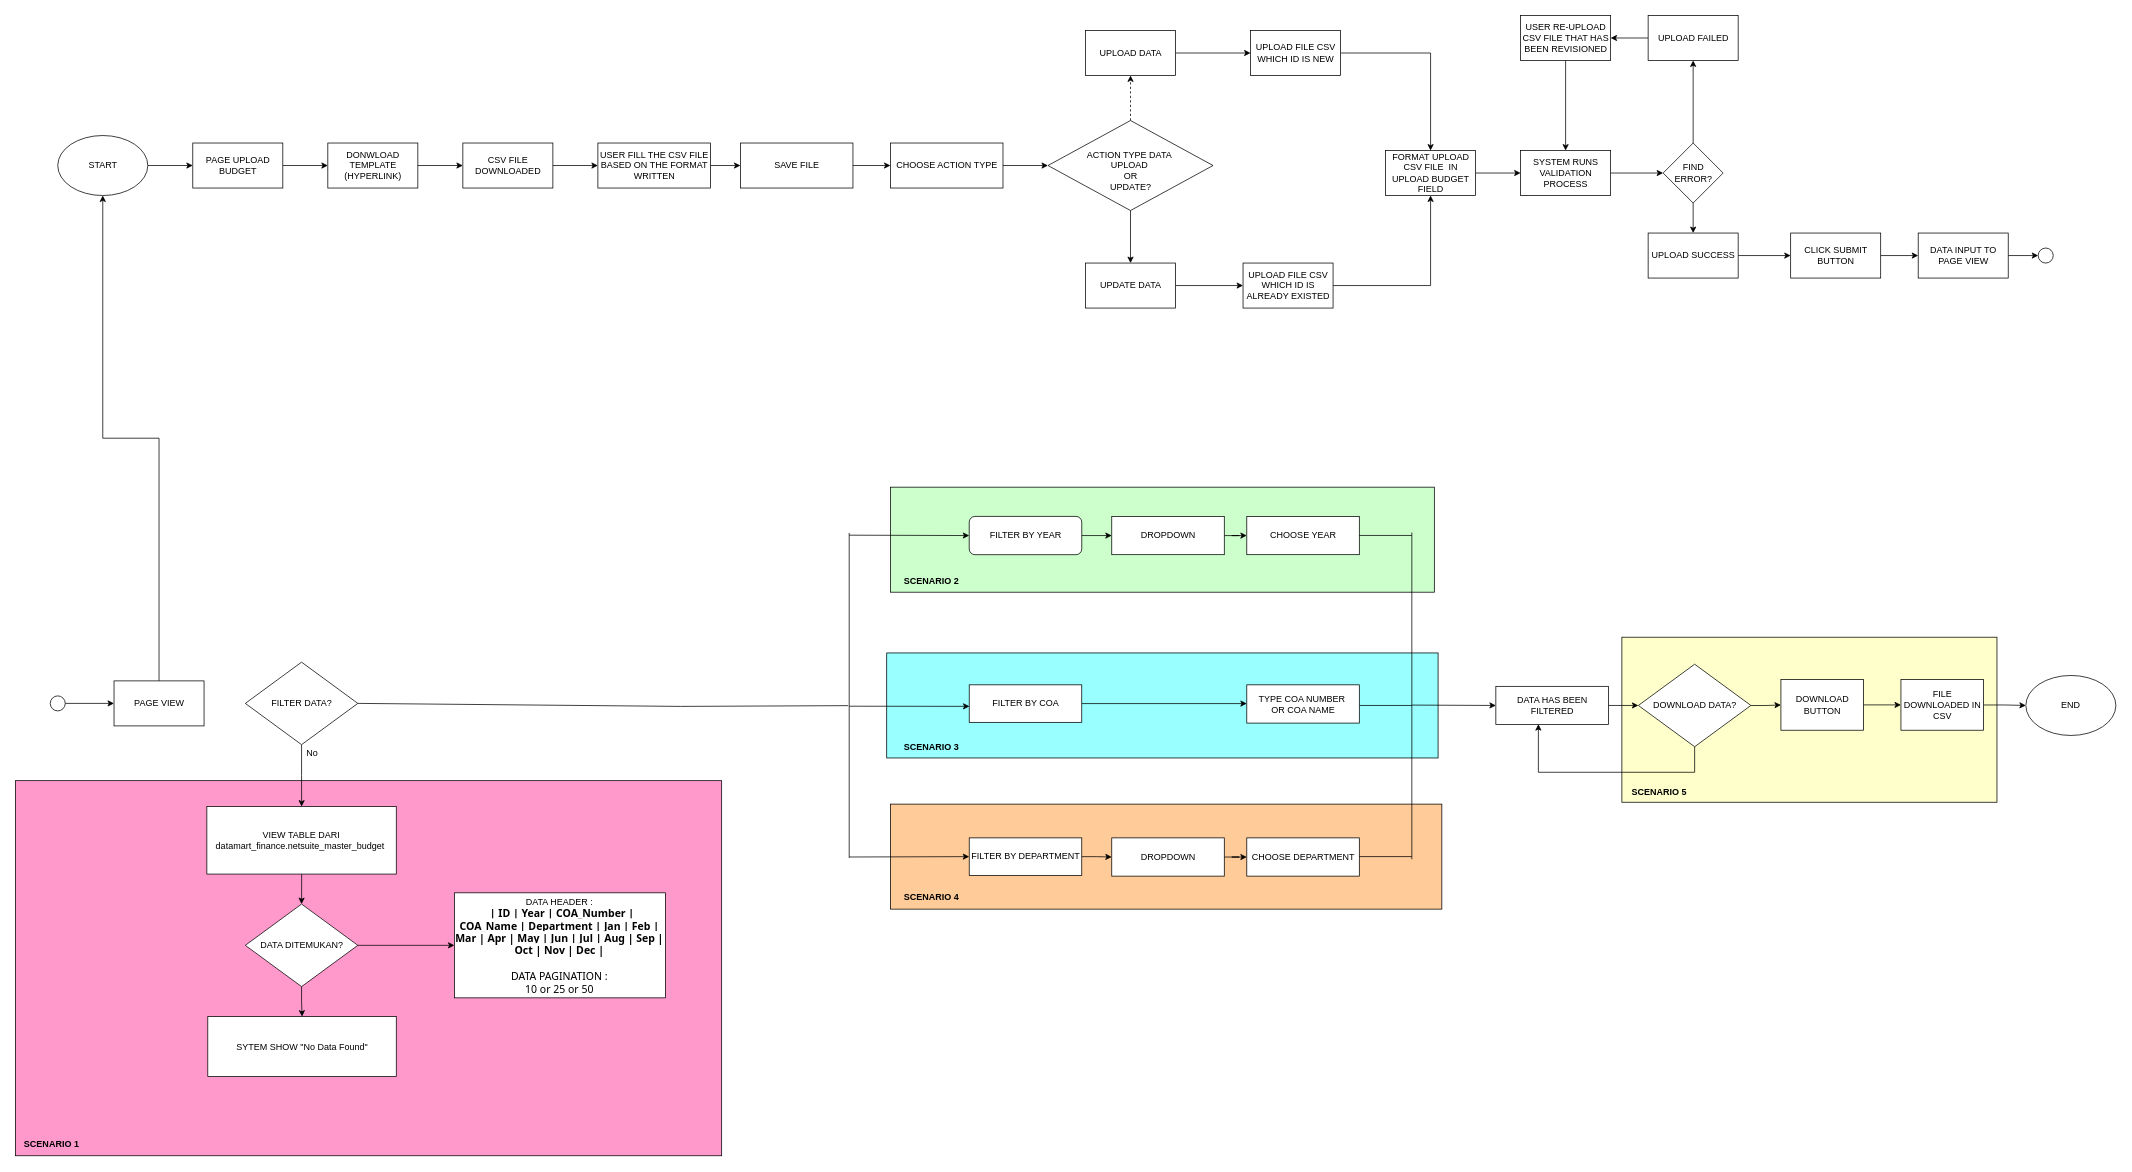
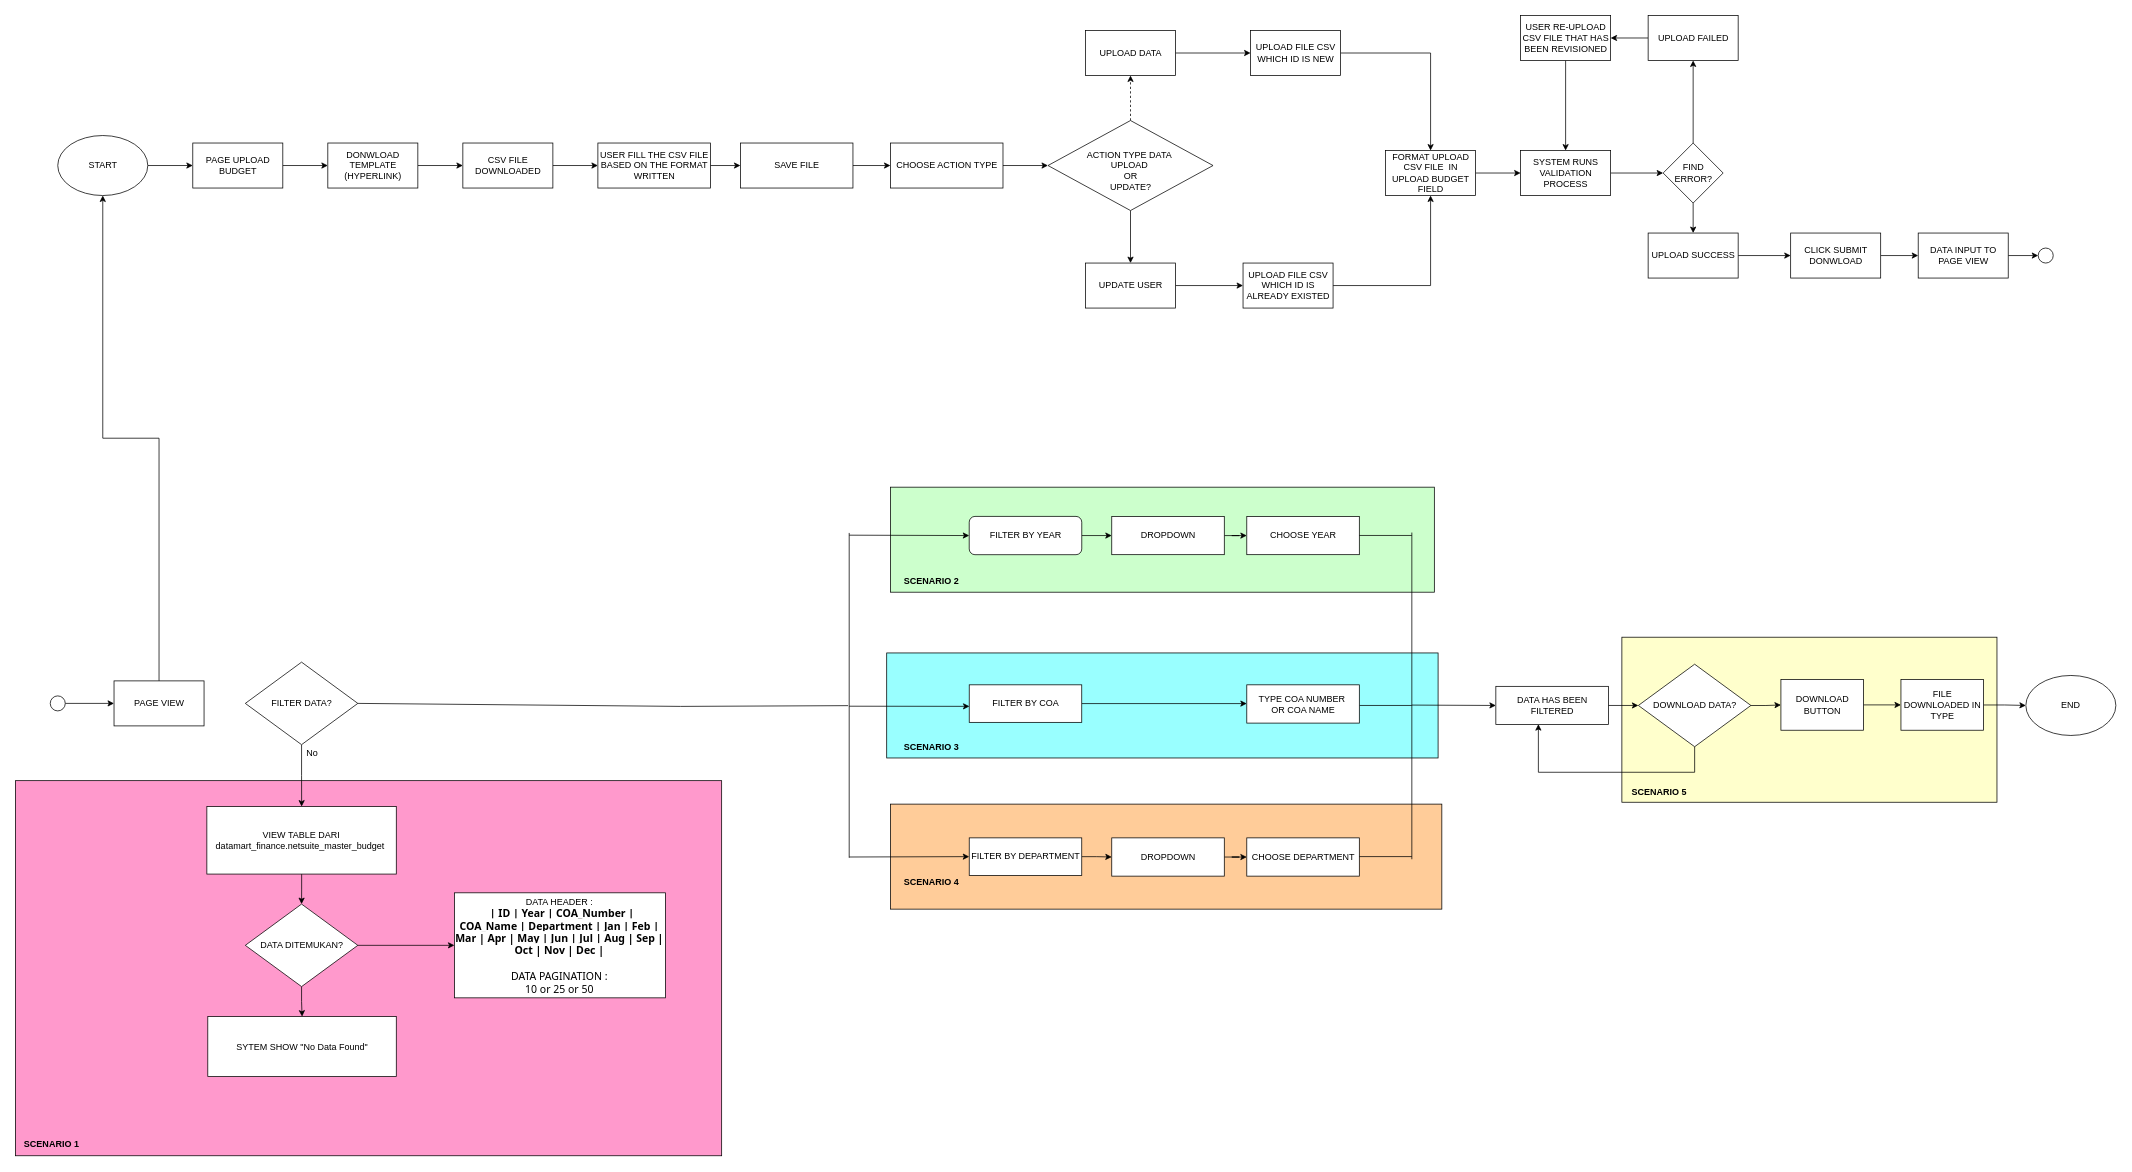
- <mxCell id="58" value="CLICK SUBMIT BUTTON" style="rounded=0;whiteSpace=wrap;html=1;" vertex="1" parent="1"><mxGeometry x="2386.5" y="310" width="120" height="60" as="geometry" /></mxCell>
+ <mxCell id="58" value="CLICK SUBMIT DONWLOAD" style="rounded=0;whiteSpace=wrap;html=1;" vertex="1" parent="1"><mxGeometry x="2386.5" y="310" width="120" height="60" as="geometry" /></mxCell>
- <mxCell id="15" value="UPDATE DATA" style="rounded=0;whiteSpace=wrap;html=1;" vertex="1" parent="1"><mxGeometry x="1446.5" y="350" width="120" height="60" as="geometry" /></mxCell>
+ <mxCell id="15" value="UPDATE USER" style="rounded=0;whiteSpace=wrap;html=1;" vertex="1" parent="1"><mxGeometry x="1446.5" y="350" width="120" height="60" as="geometry" /></mxCell>
- <mxCell id="37" value="FILE DOWNLOADED IN CSV" style="rounded=0;whiteSpace=wrap;html=1;" vertex="1" parent="1"><mxGeometry x="2533.5" y="905.25" width="110" height="67.5" as="geometry" /></mxCell>
+ <mxCell id="37" value="FILE DOWNLOADED IN TYPE" style="rounded=0;whiteSpace=wrap;html=1;" vertex="1" parent="1"><mxGeometry x="2533.5" y="905.25" width="110" height="67.5" as="geometry" /></mxCell>
- <mxCell id="100" value="&lt;b&gt;SCENARIO 4&lt;/b&gt;" style="text;html=1;align=center;verticalAlign=middle;whiteSpace=wrap;rounded=0;" vertex="1" parent="1"><mxGeometry x="1200" y="1181.25" width="83" height="30" as="geometry" /></mxCell>
+ <mxCell id="100" value="&lt;b&gt;SCENARIO 4&lt;/b&gt;" style="text;html=1;align=center;verticalAlign=middle;whiteSpace=wrap;rounded=0;" vertex="1" parent="1"><mxGeometry x="1200" y="1161.25" width="83" height="30" as="geometry" /></mxCell>
